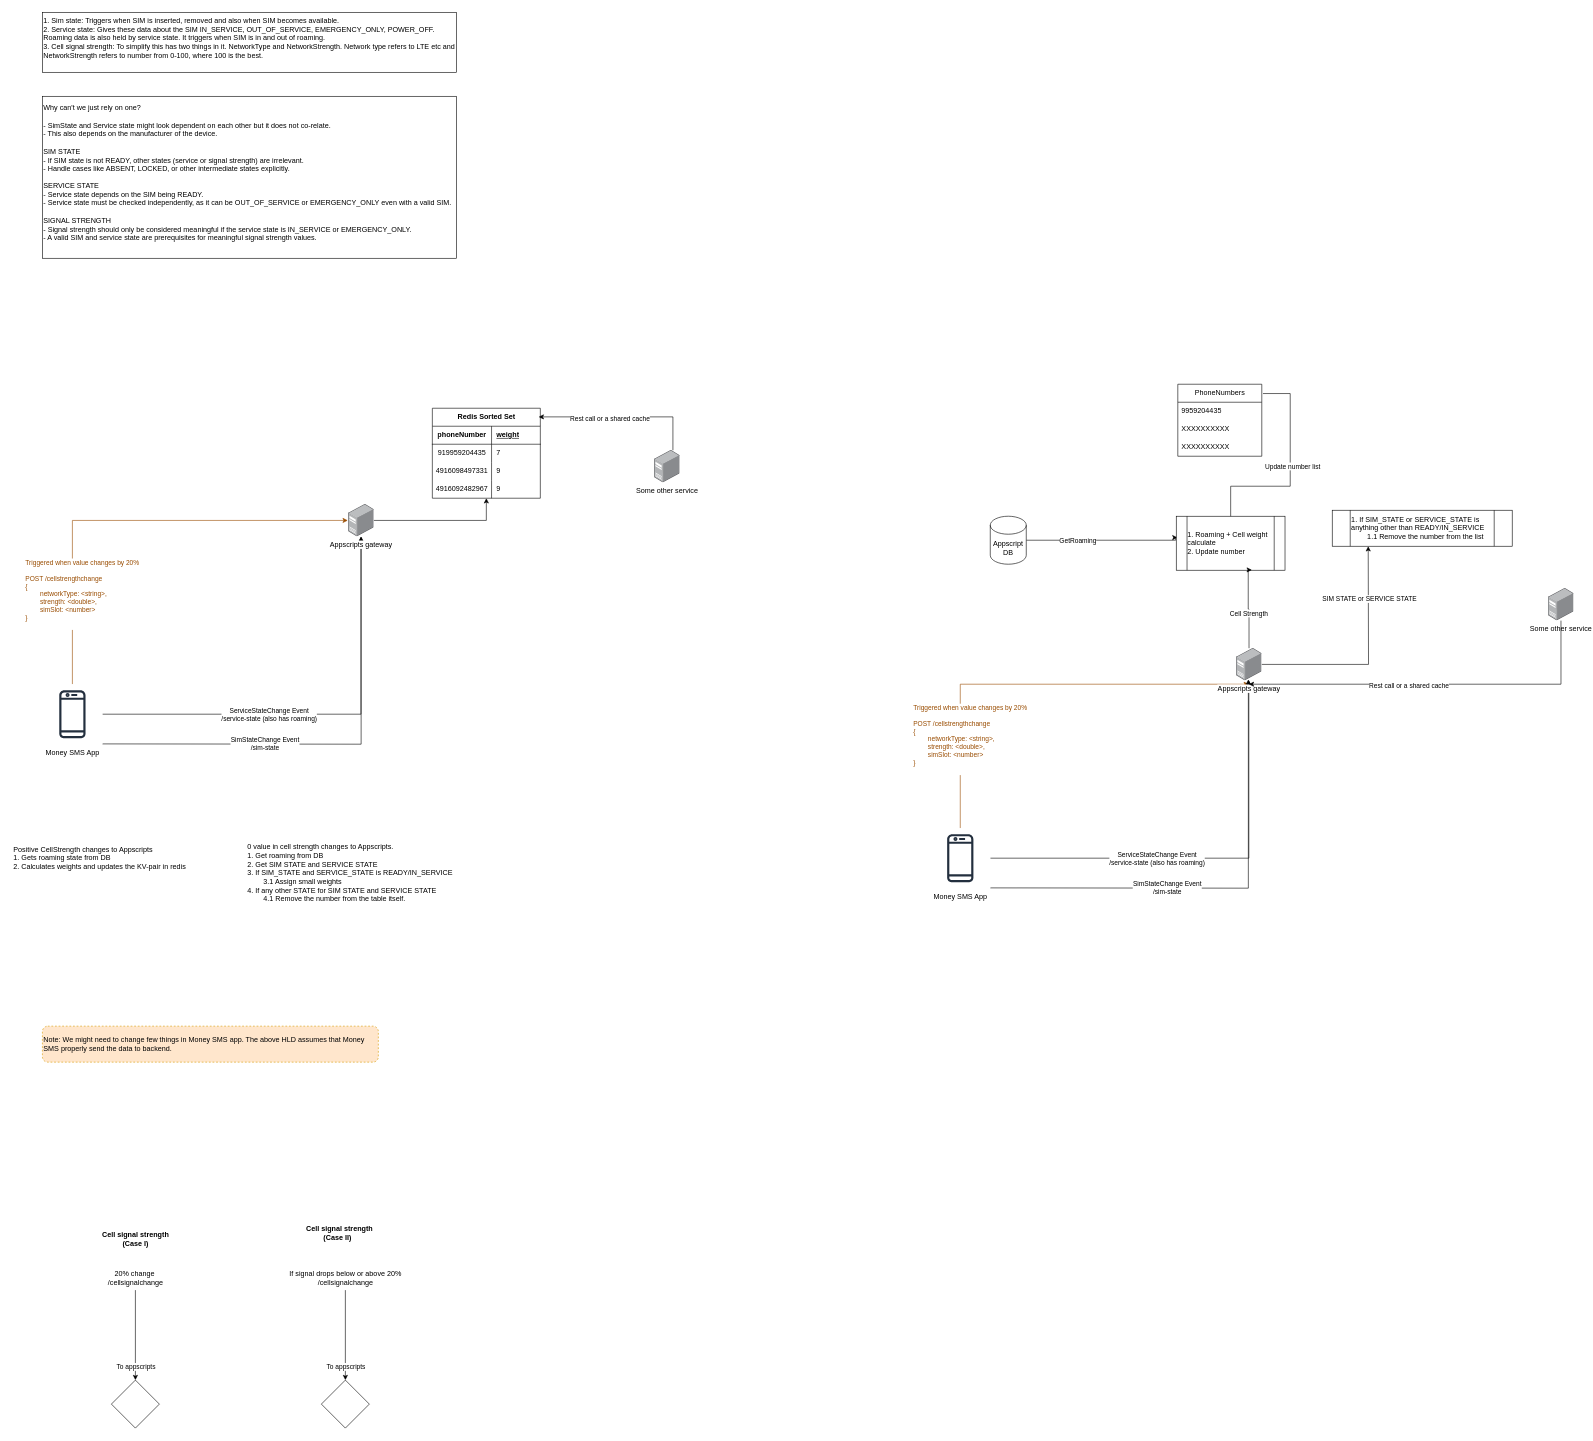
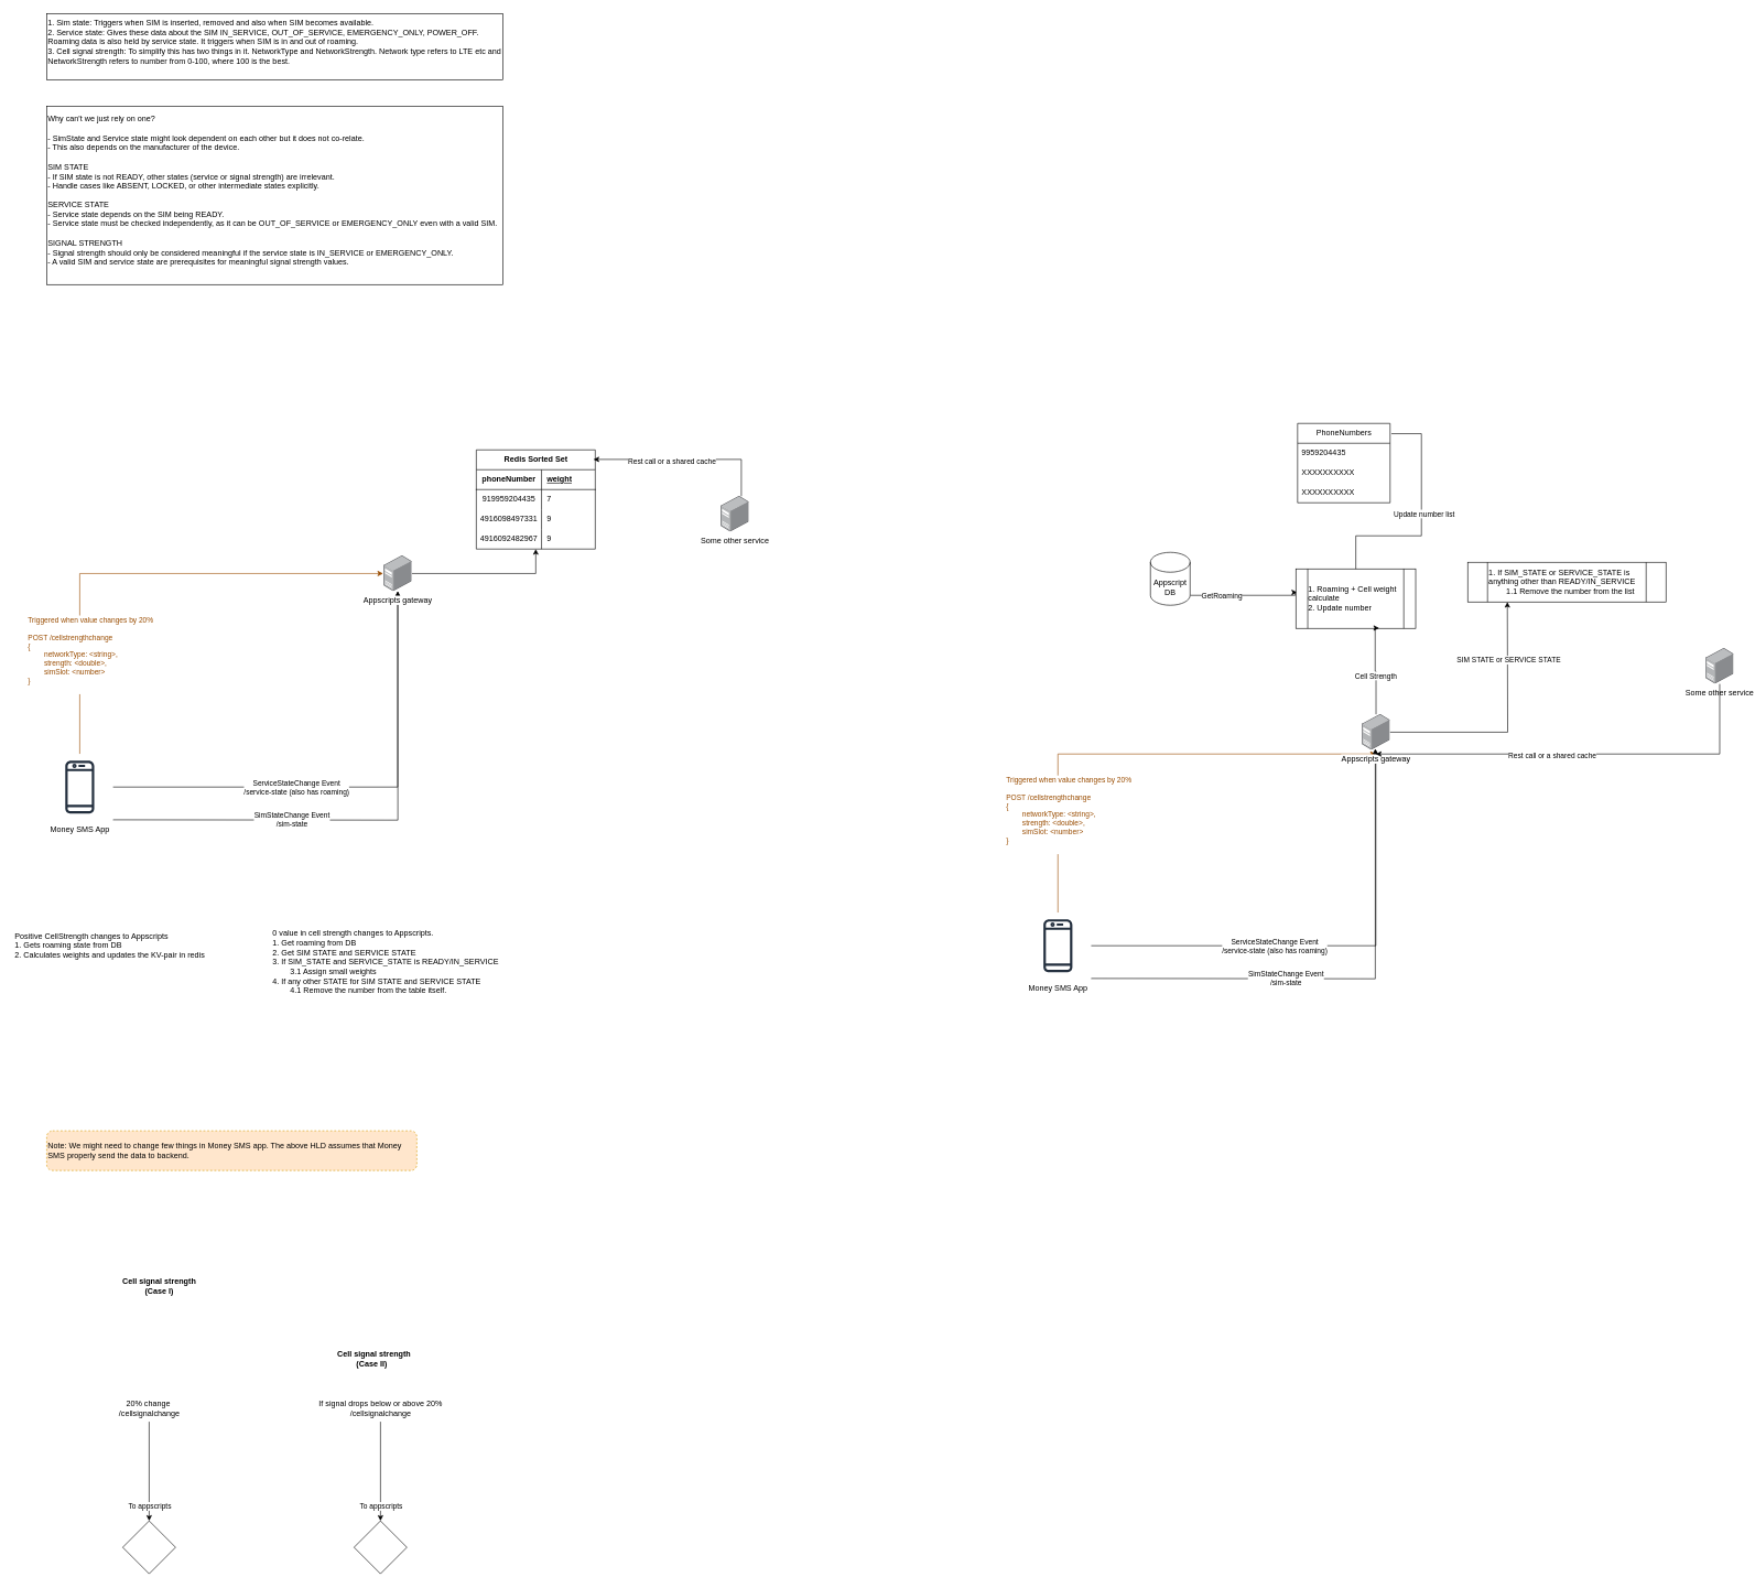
- <mxCell id="48" value="Appscript DB" style="shape=cylinder3;whiteSpace=wrap;html=1;boundedLbl=1;backgroundOutline=1;size=15;" vertex="1" parent="1"><mxGeometry x="1650" y="860" width="60" height="80" as="geometry" /></mxCell>
+ <mxCell id="48" value="Appscript DB" style="shape=cylinder3;whiteSpace=wrap;html=1;boundedLbl=1;backgroundOutline=1;size=15;" vertex="1" parent="1"><mxGeometry x="1740" y="835" width="60" height="80" as="geometry" /></mxCell>
- <mxCell id="61" value="Cell signal strength&lt;div&gt;(Case I)&lt;/div&gt;" style="text;html=1;align=center;verticalAlign=middle;resizable=0;points=[];autosize=1;strokeColor=none;fillColor=none;fontStyle=1" vertex="1" parent="1"><mxGeometry x="160" y="2045" width="130" height="40" as="geometry" /></mxCell>
+ <mxCell id="61" value="Cell signal strength&lt;div&gt;(Case I)&lt;/div&gt;" style="text;html=1;align=center;verticalAlign=middle;resizable=0;points=[];autosize=1;strokeColor=none;fillColor=none;fontStyle=1" vertex="1" parent="1"><mxGeometry x="175" y="1925" width="130" height="40" as="geometry" /></mxCell>
